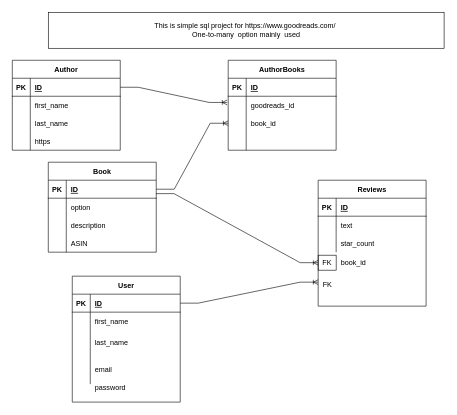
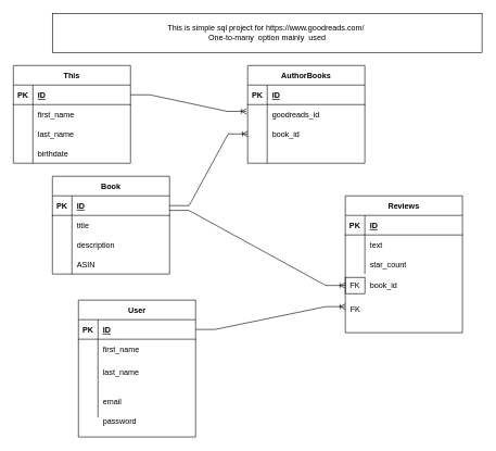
- <mxCell id="15" value="Author" style="shape=table;startSize=30;container=1;collapsible=1;childLayout=tableLayout;fixedRows=1;rowLines=0;fontStyle=1;align=center;resizeLast=1;" vertex="1" parent="1"><mxGeometry x="20" y="100" width="180" height="150" as="geometry" /></mxCell>
+ <mxCell id="15" value="This" style="shape=table;startSize=30;container=1;collapsible=1;childLayout=tableLayout;fixedRows=1;rowLines=0;fontStyle=1;align=center;resizeLast=1;" vertex="1" parent="1"><mxGeometry x="20" y="100" width="180" height="150" as="geometry" /></mxCell>
- <mxCell id="27" value="https" style="shape=partialRectangle;connectable=0;fillColor=none;top=0;left=0;bottom=0;right=0;align=left;spacingLeft=6;overflow=hidden;" vertex="1" parent="25"><mxGeometry x="30" width="150" height="30" as="geometry"><mxRectangle width="150" height="30" as="alternateBounds" /></mxGeometry></mxCell>
+ <mxCell id="27" value="birthdate" style="shape=partialRectangle;connectable=0;fillColor=none;top=0;left=0;bottom=0;right=0;align=left;spacingLeft=6;overflow=hidden;" vertex="1" parent="25"><mxGeometry x="30" width="150" height="30" as="geometry"><mxRectangle width="150" height="30" as="alternateBounds" /></mxGeometry></mxCell>
- <mxCell id="8" value="option" style="shape=partialRectangle;connectable=0;fillColor=none;top=0;left=0;bottom=0;right=0;align=left;spacingLeft=6;overflow=hidden;" vertex="1" parent="6"><mxGeometry x="30" width="150" height="30" as="geometry"><mxRectangle width="150" height="30" as="alternateBounds" /></mxGeometry></mxCell>
+ <mxCell id="8" value="title" style="shape=partialRectangle;connectable=0;fillColor=none;top=0;left=0;bottom=0;right=0;align=left;spacingLeft=6;overflow=hidden;" vertex="1" parent="6"><mxGeometry x="30" width="150" height="30" as="geometry"><mxRectangle width="150" height="30" as="alternateBounds" /></mxGeometry></mxCell>
